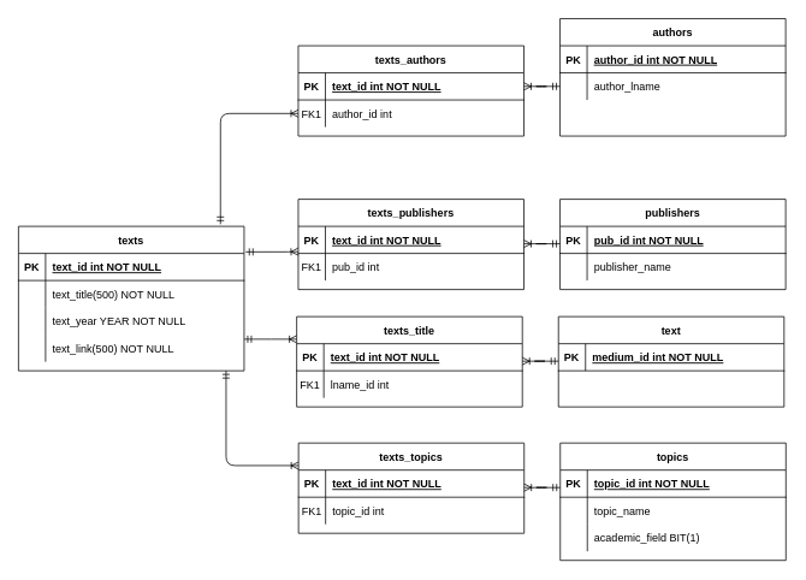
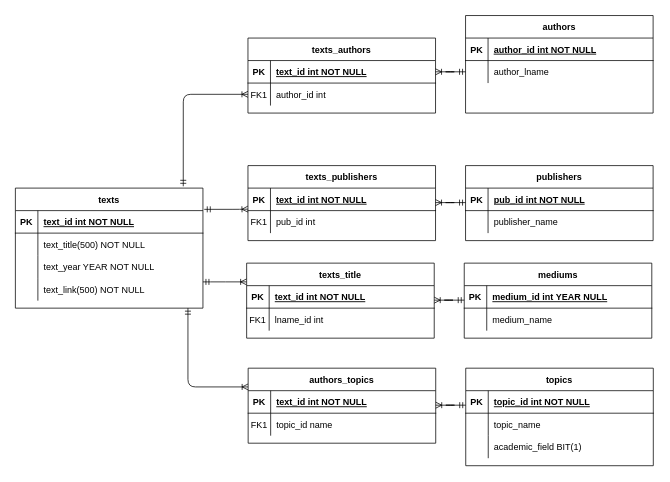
- <mxCell id="58" value="text" style="shape=table;startSize=30;container=1;collapsible=1;childLayout=tableLayout;fixedRows=1;rowLines=0;fontStyle=1;align=center;resizeLast=1;" vertex="1" parent="1"><mxGeometry x="618.25" y="350" width="250" height="100" as="geometry" /></mxCell>
+ <mxCell id="58" value="mediums" style="shape=table;startSize=30;container=1;collapsible=1;childLayout=tableLayout;fixedRows=1;rowLines=0;fontStyle=1;align=center;resizeLast=1;" vertex="1" parent="1"><mxGeometry x="618.25" y="350" width="250" height="100" as="geometry" /></mxCell>
- <mxCell id="61" value="medium_id int NOT NULL " style="shape=partialRectangle;overflow=hidden;connectable=0;fillColor=none;top=0;left=0;bottom=0;right=0;align=left;spacingLeft=6;fontStyle=5;" vertex="1" parent="59"><mxGeometry x="30" width="220" height="30" as="geometry" /></mxCell>
+ <mxCell id="61" value="medium_id int YEAR NULL " style="shape=partialRectangle;overflow=hidden;connectable=0;fillColor=none;top=0;left=0;bottom=0;right=0;align=left;spacingLeft=6;fontStyle=5;" vertex="1" parent="59"><mxGeometry x="30" width="220" height="30" as="geometry" /></mxCell>
+ <mxCell id="64" value="medium_name" style="shape=partialRectangle;overflow=hidden;connectable=0;fillColor=none;top=0;left=0;bottom=0;right=0;align=left;spacingLeft=6;" vertex="1" parent="62"><mxGeometry x="30" width="220" height="30" as="geometry" /></mxCell>
- <mxCell id="67" value="texts_topics" style="shape=table;startSize=30;container=1;collapsible=1;childLayout=tableLayout;fixedRows=1;rowLines=0;fontStyle=1;align=center;resizeLast=1;" vertex="1" parent="1"><mxGeometry x="330.25" y="490" width="250" height="100" as="geometry" /></mxCell>
+ <mxCell id="67" value="authors_topics" style="shape=table;startSize=30;container=1;collapsible=1;childLayout=tableLayout;fixedRows=1;rowLines=0;fontStyle=1;align=center;resizeLast=1;" vertex="1" parent="1"><mxGeometry x="330.25" y="490" width="250" height="100" as="geometry" /></mxCell>
- <mxCell id="73" value="topic_id int" style="shape=partialRectangle;overflow=hidden;connectable=0;fillColor=none;top=0;left=0;bottom=0;right=0;align=left;spacingLeft=6;" vertex="1" parent="71"><mxGeometry x="30" width="220" height="30" as="geometry" /></mxCell>
+ <mxCell id="73" value="topic_id name" style="shape=partialRectangle;overflow=hidden;connectable=0;fillColor=none;top=0;left=0;bottom=0;right=0;align=left;spacingLeft=6;" vertex="1" parent="71"><mxGeometry x="30" width="220" height="30" as="geometry" /></mxCell>
